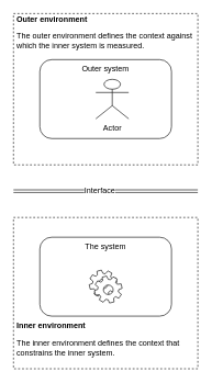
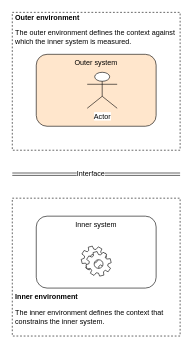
- <mxCell id="3" value="Outer system" style="rounded=1;whiteSpace=wrap;html=1;verticalAlign=top;" vertex="1" parent="1"><mxGeometry x="60" y="90" width="200" height="120" as="geometry" /></mxCell>
+ <mxCell id="3" value="Outer system" style="rounded=1;whiteSpace=wrap;html=1;verticalAlign=top;fillColor=#ffe6cc;" vertex="1" parent="1"><mxGeometry x="60" y="90" width="200" height="120" as="geometry" /></mxCell>
- <mxCell id="6" value="The system" style="rounded=1;whiteSpace=wrap;html=1;verticalAlign=top;" vertex="1" parent="1"><mxGeometry x="60" y="360" width="200" height="120" as="geometry" /></mxCell>
+ <mxCell id="6" value="Inner system" style="rounded=1;whiteSpace=wrap;html=1;verticalAlign=top;" vertex="1" parent="1"><mxGeometry x="60" y="360" width="200" height="120" as="geometry" /></mxCell>
